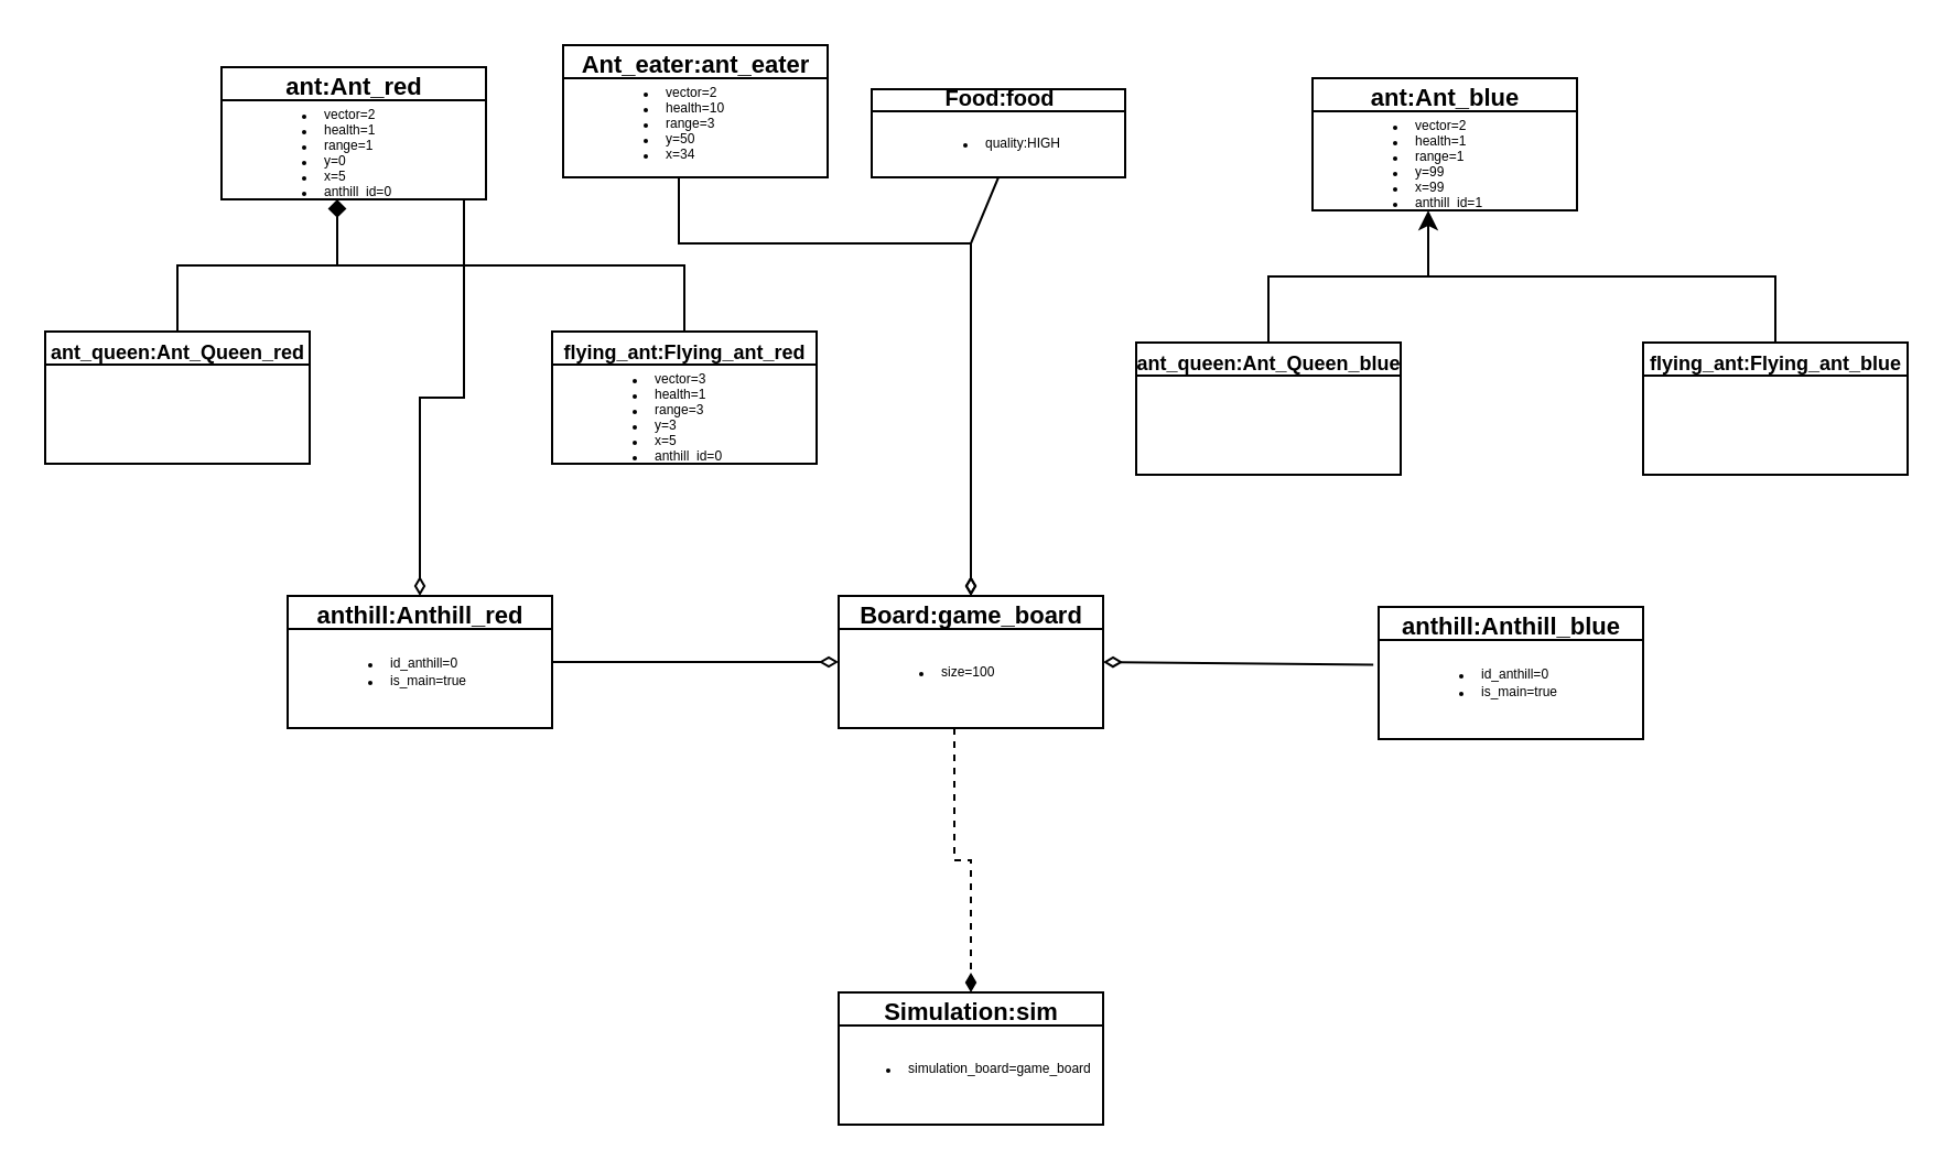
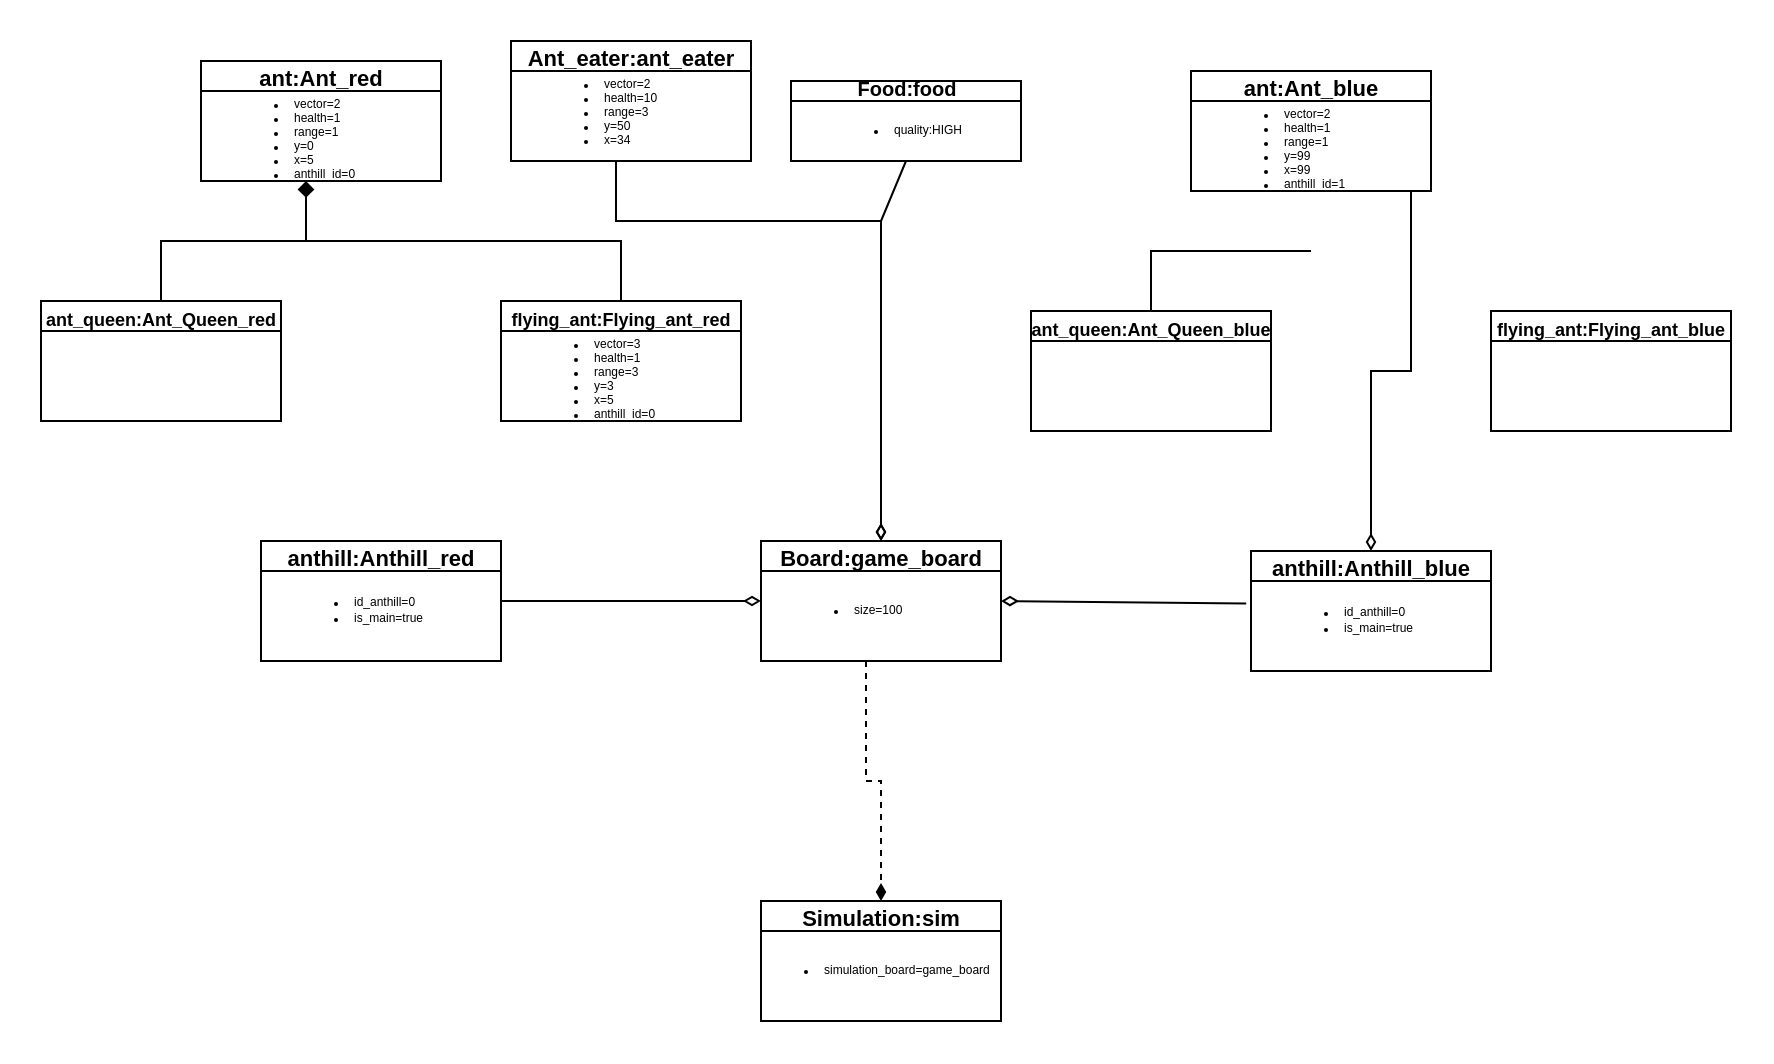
- <mxCell id="35" value="" style="endArrow=classic;html=1;rounded=0;fontSize=9;entryX=0.5;entryY=1;entryDx=0;entryDy=0;exitX=0.5;exitY=0;exitDx=0;exitDy=0;edgeStyle=orthogonalEdgeStyle;" parent="1" source="34" target="30" edge="1"><mxGeometry width="50" height="50" relative="1" as="geometry"><mxPoint x="585" y="155" as="sourcePoint" /><mxPoint x="635" y="105" as="targetPoint" /></mxGeometry></mxCell>
- <mxCell id="20" value="" style="endArrow=diamondThin;html=1;rounded=0;fontSize=9;endFill=0;entryX=0.5;entryY=0;entryDx=0;entryDy=0;exitX=0.5;exitY=1;exitDx=0;exitDy=0;edgeStyle=orthogonalEdgeStyle;" parent="1" source="6" target="18" edge="1"><mxGeometry width="50" height="50" relative="1" as="geometry"><mxPoint x="160" y="200" as="sourcePoint" /><mxPoint x="210" y="150" as="targetPoint" /><Array as="points"><mxPoint x="210" y="90" /><mxPoint x="210" y="180" /><mxPoint x="190" y="180" /></Array></mxGeometry></mxCell>
+ <mxCell id="41" value="" style="endArrow=diamondThin;html=1;rounded=0;fontSize=9;endFill=0;entryX=0.5;entryY=0;entryDx=0;entryDy=0;exitX=0.5;exitY=1;exitDx=0;exitDy=0;edgeStyle=orthogonalEdgeStyle;" parent="1" source="30" target="39" edge="1"><mxGeometry width="50" height="50" relative="1" as="geometry"><mxPoint x="655" y="205" as="sourcePoint" /><mxPoint x="705" y="155" as="targetPoint" /><Array as="points"><mxPoint x="705" y="95" /><mxPoint x="705" y="185" /><mxPoint x="685" y="185" /></Array></mxGeometry></mxCell>
